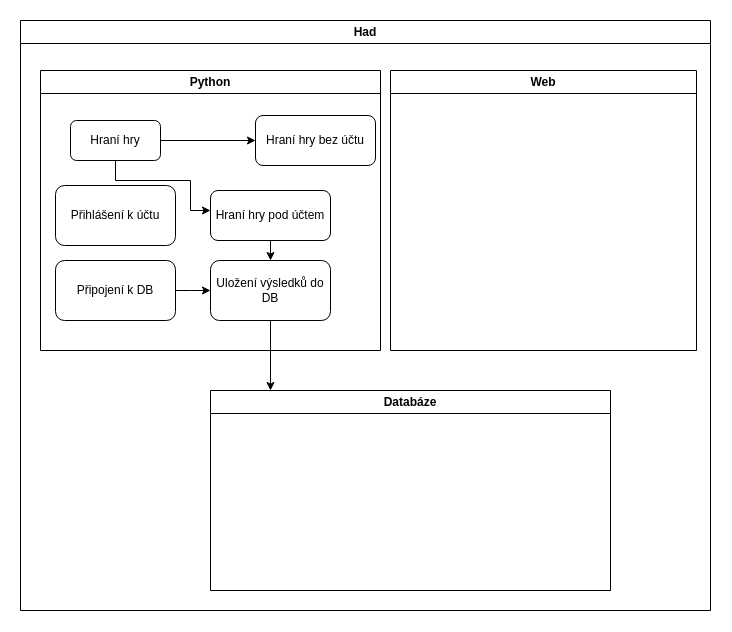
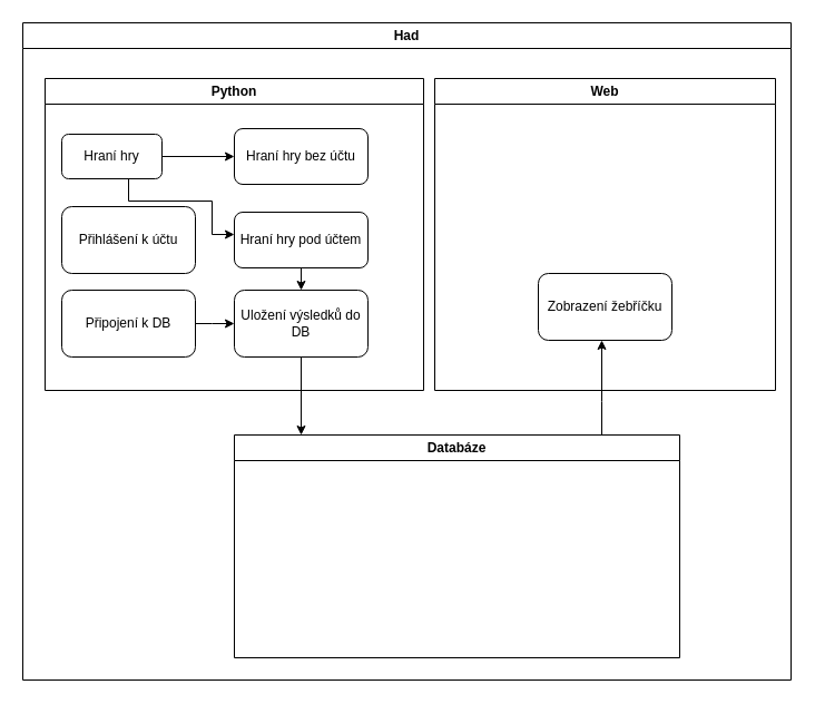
- <mxCell id="6" value="Hraní hry" style="rounded=1;whiteSpace=wrap;html=1;" parent="3" vertex="1"><mxGeometry x="30" y="50" width="90" height="40" as="geometry" /></mxCell>
+ <mxCell id="6" value="Hraní hry" style="rounded=1;whiteSpace=wrap;html=1;" parent="3" vertex="1"><mxGeometry x="15" y="50" width="90" height="40" as="geometry" /></mxCell>
- <mxCell id="8" value="Hraní hry bez účtu" style="rounded=1;whiteSpace=wrap;html=1;" parent="3" vertex="1"><mxGeometry x="215" y="45" width="120" height="50" as="geometry" /></mxCell>
+ <mxCell id="8" value="Hraní hry bez účtu" style="rounded=1;whiteSpace=wrap;html=1;" parent="3" vertex="1"><mxGeometry x="170" y="45" width="120" height="50" as="geometry" /></mxCell>
+ <mxCell id="15" value="Zobrazení žebříčku" style="rounded=1;whiteSpace=wrap;html=1;" vertex="1" parent="14"><mxGeometry x="93" y="175" width="120" height="60" as="geometry" /></mxCell>
+ <mxCell id="16" style="edgeStyle=orthogonalEdgeStyle;rounded=0;orthogonalLoop=1;jettySize=auto;html=1;" edge="1" parent="2" source="17" target="15"><mxGeometry relative="1" as="geometry"><Array as="points"><mxPoint x="520" y="340" /><mxPoint x="520" y="340" /></Array></mxGeometry></mxCell>
